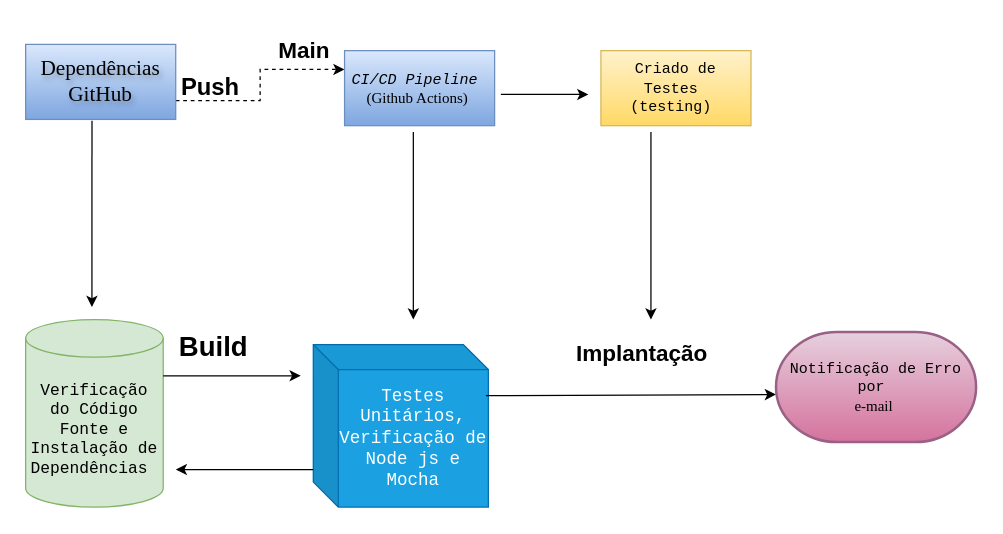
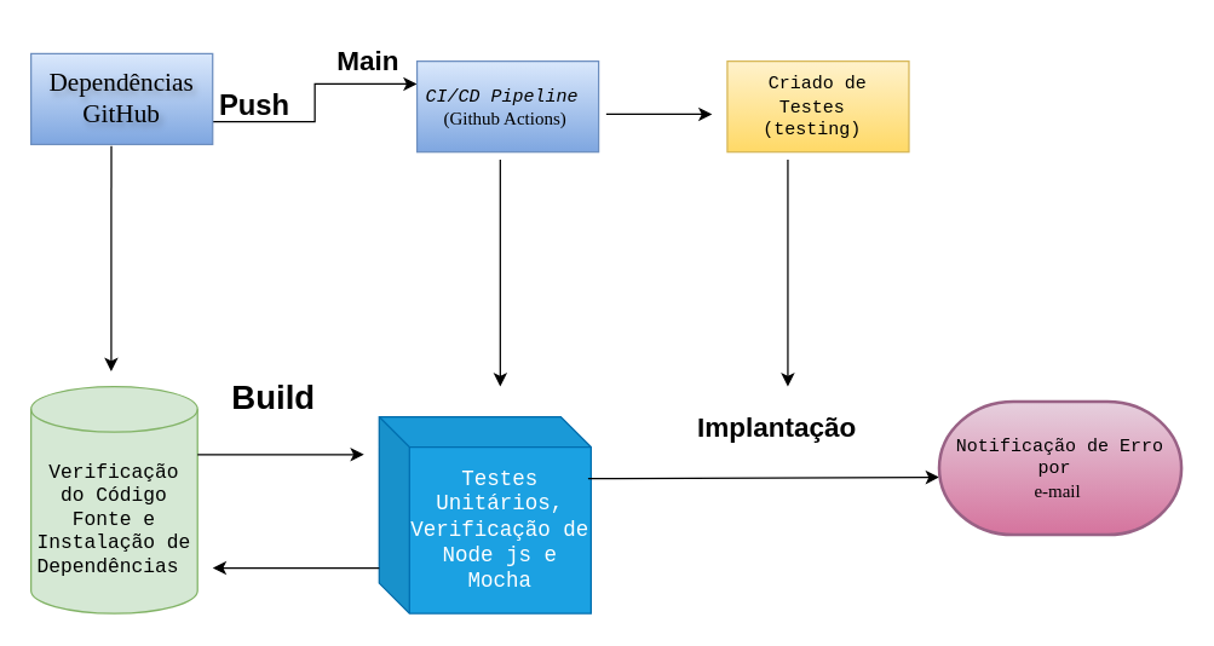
- <mxCell id="2" style="edgeStyle=orthogonalEdgeStyle;rounded=0;orthogonalLoop=1;jettySize=auto;html=1;entryX=0;entryY=0.25;entryDx=0;entryDy=0;exitX=1;exitY=0.75;exitDx=0;exitDy=0;dashed=1;" edge="1" parent="1" source="3" target="4"><mxGeometry relative="1" as="geometry" /></mxCell>
+ <mxCell id="2" style="edgeStyle=orthogonalEdgeStyle;rounded=0;orthogonalLoop=1;jettySize=auto;html=1;entryX=0;entryY=0.25;entryDx=0;entryDy=0;exitX=1;exitY=0.75;exitDx=0;exitDy=0;" edge="1" parent="1" source="3" target="4"><mxGeometry relative="1" as="geometry" /></mxCell>
- <mxCell id="10" value="&lt;b&gt;&lt;font style=&quot;font-size: 22px;&quot;&gt;Build&lt;/font&gt;&lt;/b&gt;" style="text;html=1;align=center;verticalAlign=middle;resizable=0;points=[];autosize=1;strokeColor=none;fillColor=none;" vertex="1" parent="1"><mxGeometry x="130" y="258" width="80" height="40" as="geometry" /></mxCell>
+ <mxCell id="10" value="&lt;b&gt;&lt;font style=&quot;font-size: 22px;&quot;&gt;Build&lt;/font&gt;&lt;/b&gt;" style="text;html=1;align=center;verticalAlign=middle;resizable=0;points=[];autosize=1;strokeColor=none;fillColor=none;" vertex="1" parent="1"><mxGeometry x="140" y="243" width="80" height="40" as="geometry" /></mxCell>
